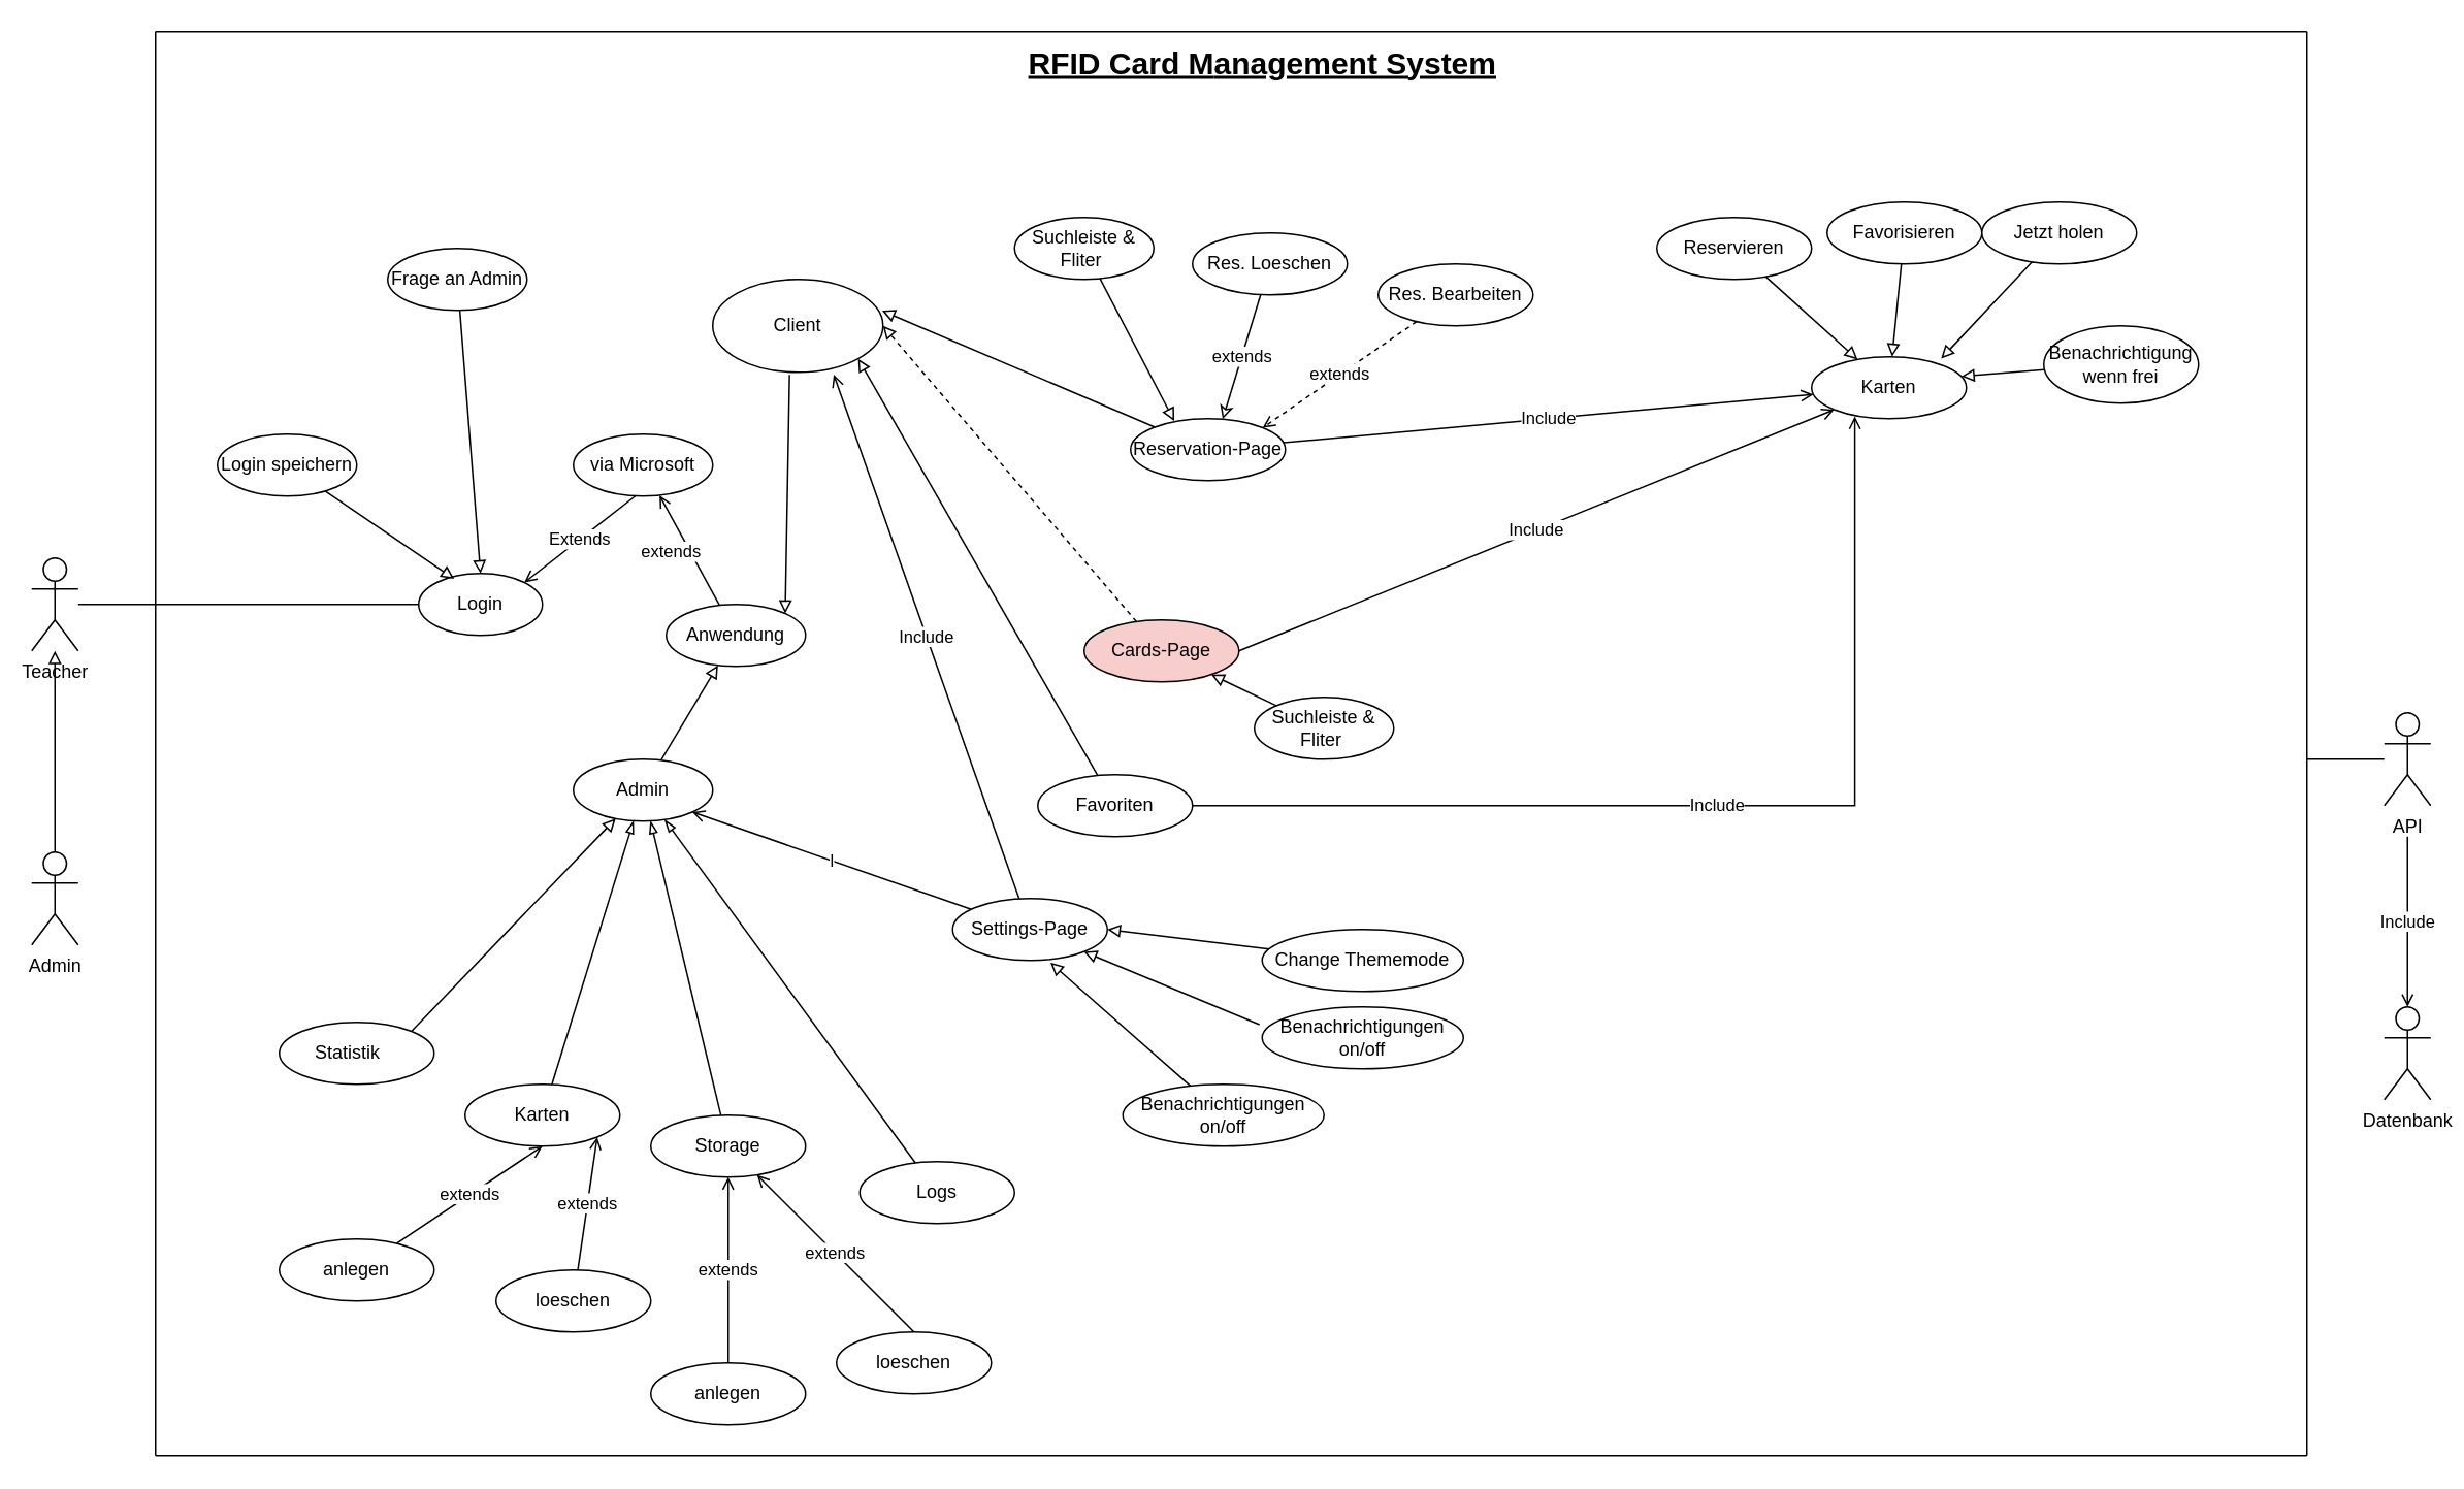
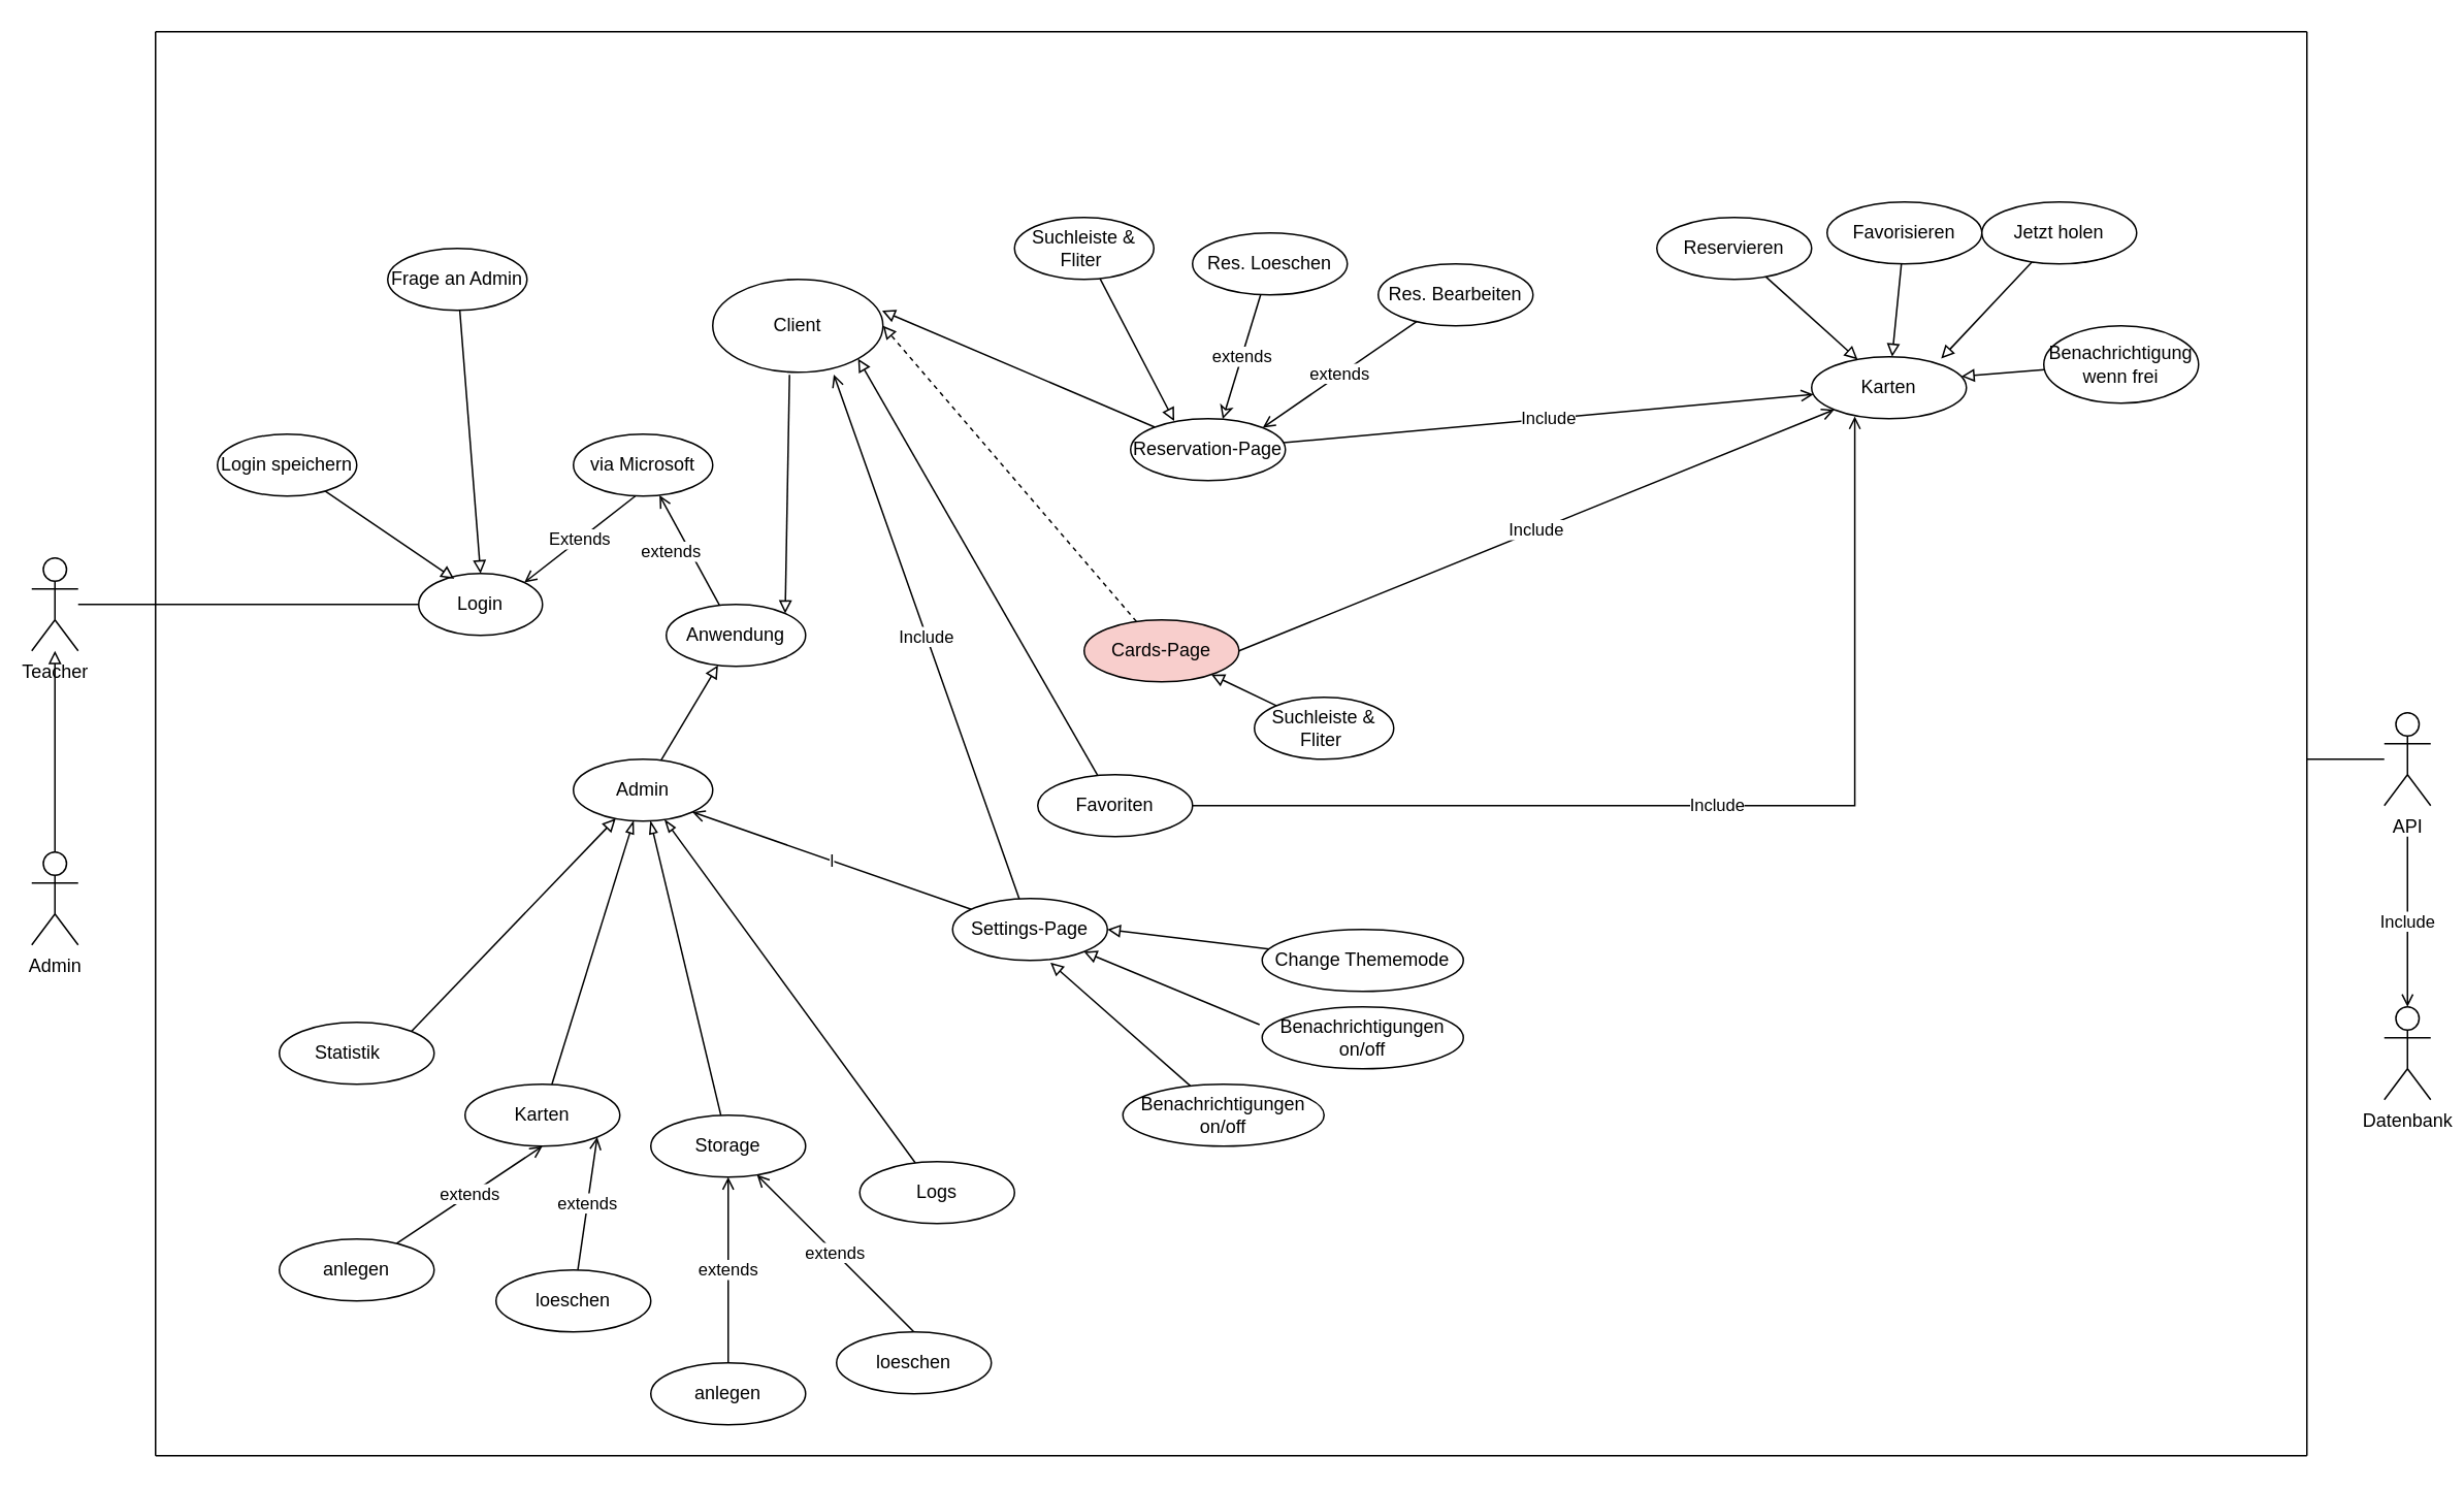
- <mxCell id="71" value="&lt;font style=&quot;font-size: 16px;&quot;&gt;&lt;b style=&quot;font-size: 20px;&quot;&gt;&lt;u&gt;&lt;font style=&quot;font-size: 20px;&quot;&gt;RFID Card M&lt;/font&gt;anagement System&lt;/u&gt;&lt;/b&gt;&lt;/font&gt;" style="text;html=1;align=center;verticalAlign=middle;resizable=0;points=[];autosize=1;strokeColor=none;fillColor=none;strokeWidth=4;" vertex="1" parent="1"><mxGeometry x="655" y="30" width="320" height="20" as="geometry" /></mxCell>
- <mxCell id="24" value="extends" style="edgeStyle=none;rounded=0;orthogonalLoop=1;jettySize=auto;html=1;startArrow=none;startFill=0;endArrow=open;endFill=0;entryX=1;entryY=0;entryDx=0;entryDy=0;dashed=1;" edge="1" parent="1" source="25" target="14"><mxGeometry relative="1" as="geometry" /></mxCell>
+ <mxCell id="24" value="extends" style="edgeStyle=none;rounded=0;orthogonalLoop=1;jettySize=auto;html=1;startArrow=none;startFill=0;endArrow=open;endFill=0;entryX=1;entryY=0;entryDx=0;entryDy=0;" edge="1" parent="1" source="25" target="14"><mxGeometry relative="1" as="geometry" /></mxCell>
